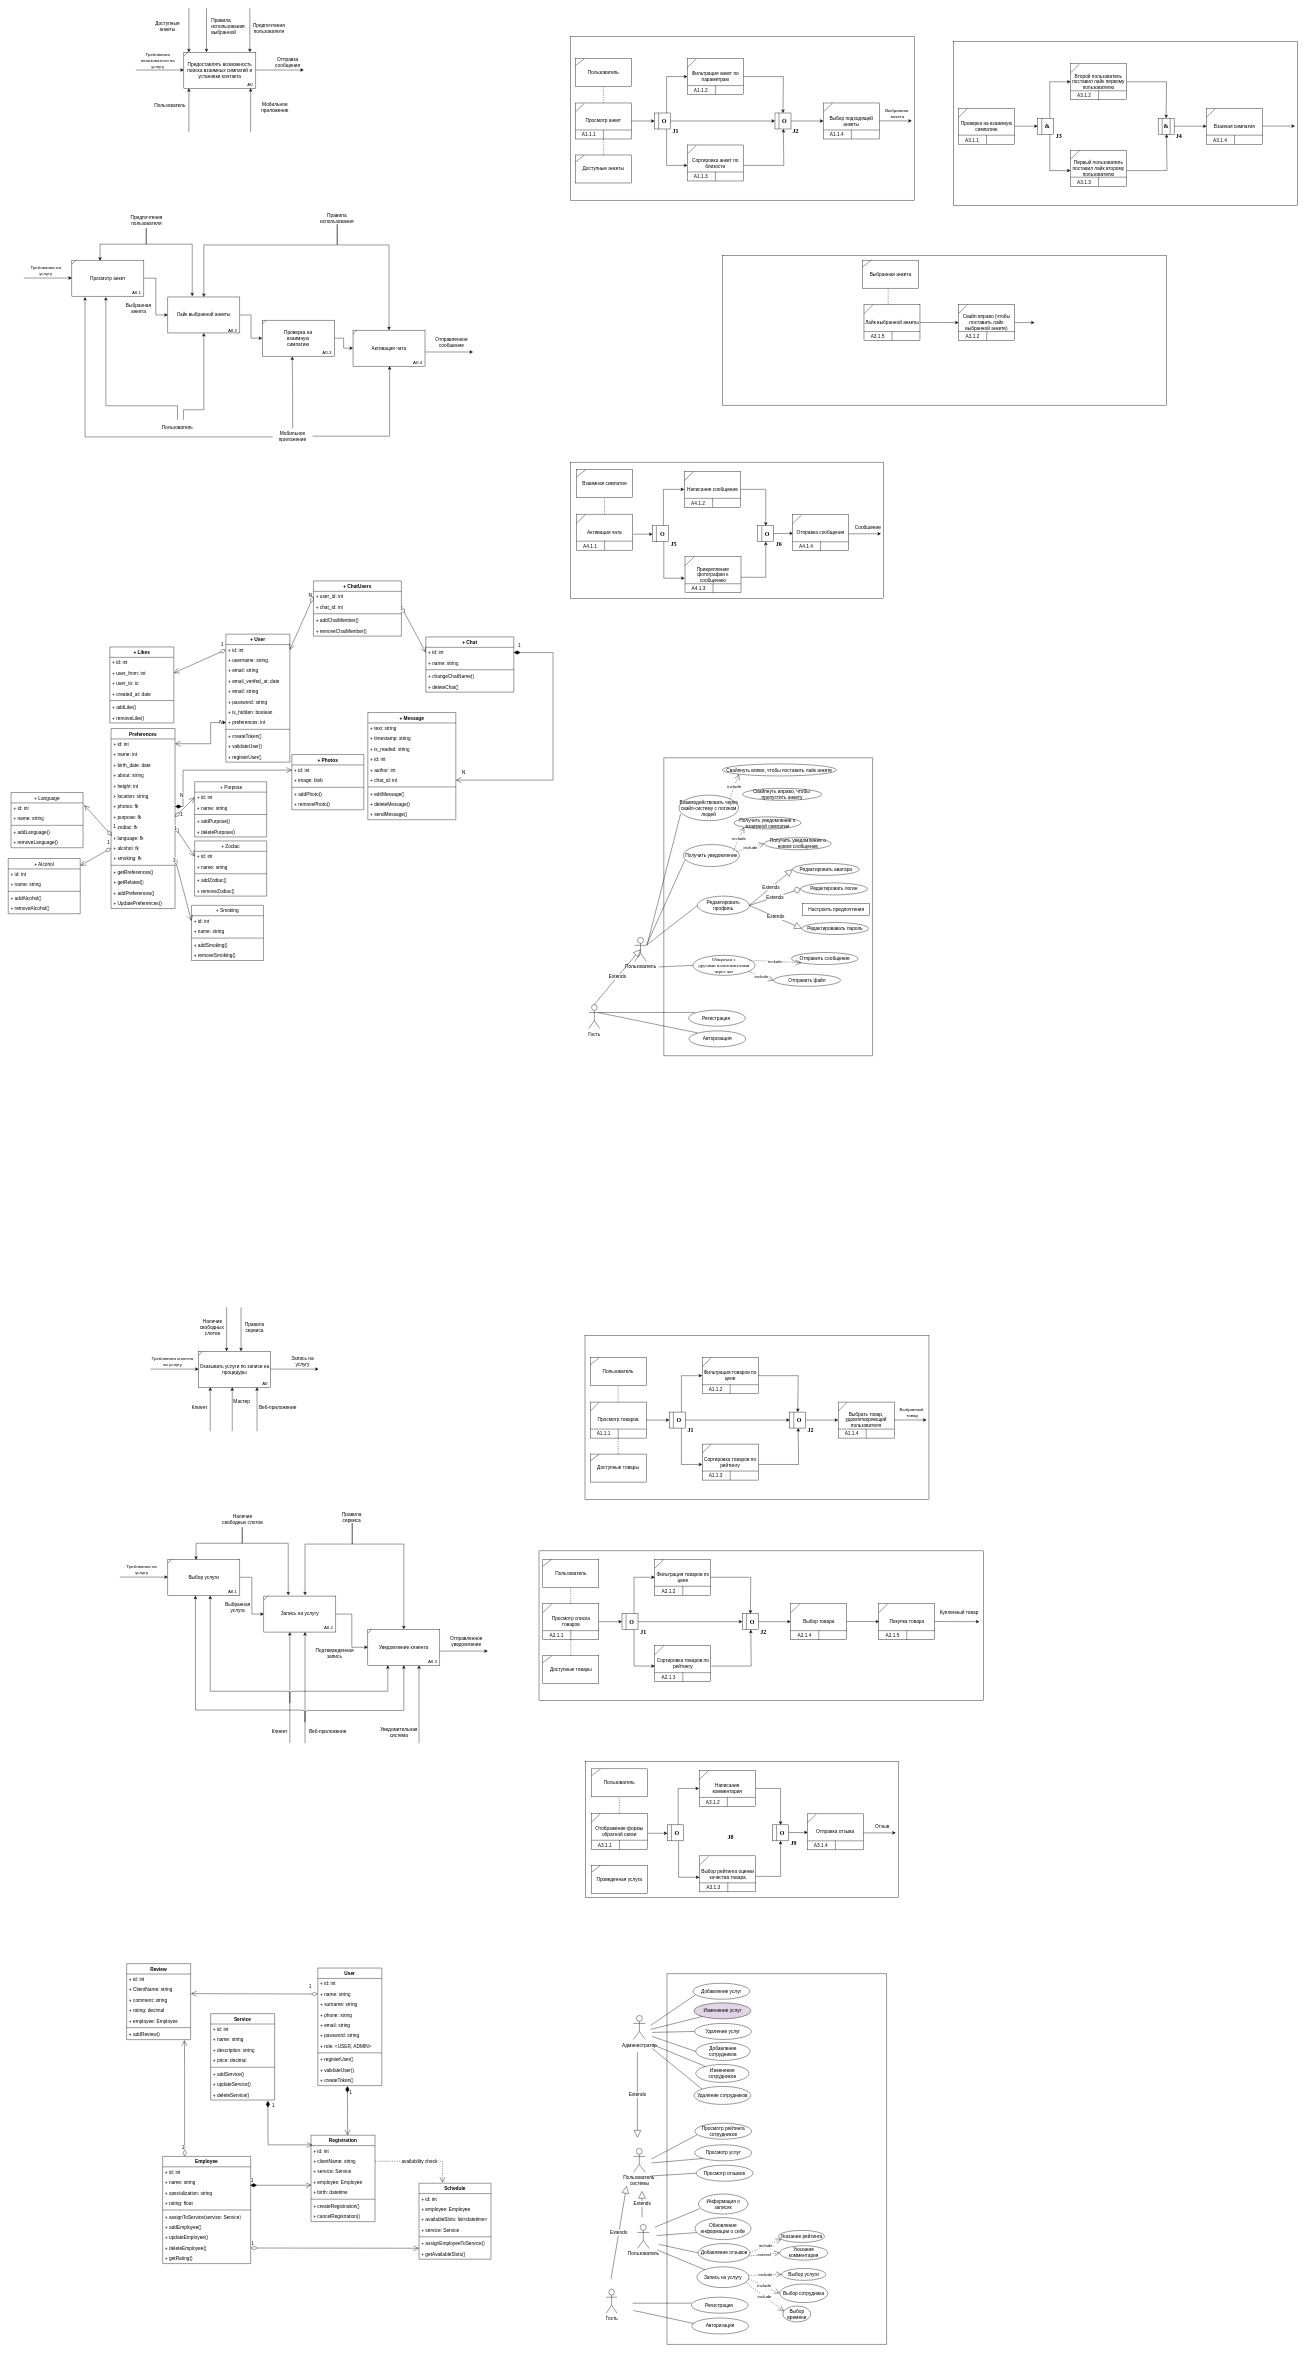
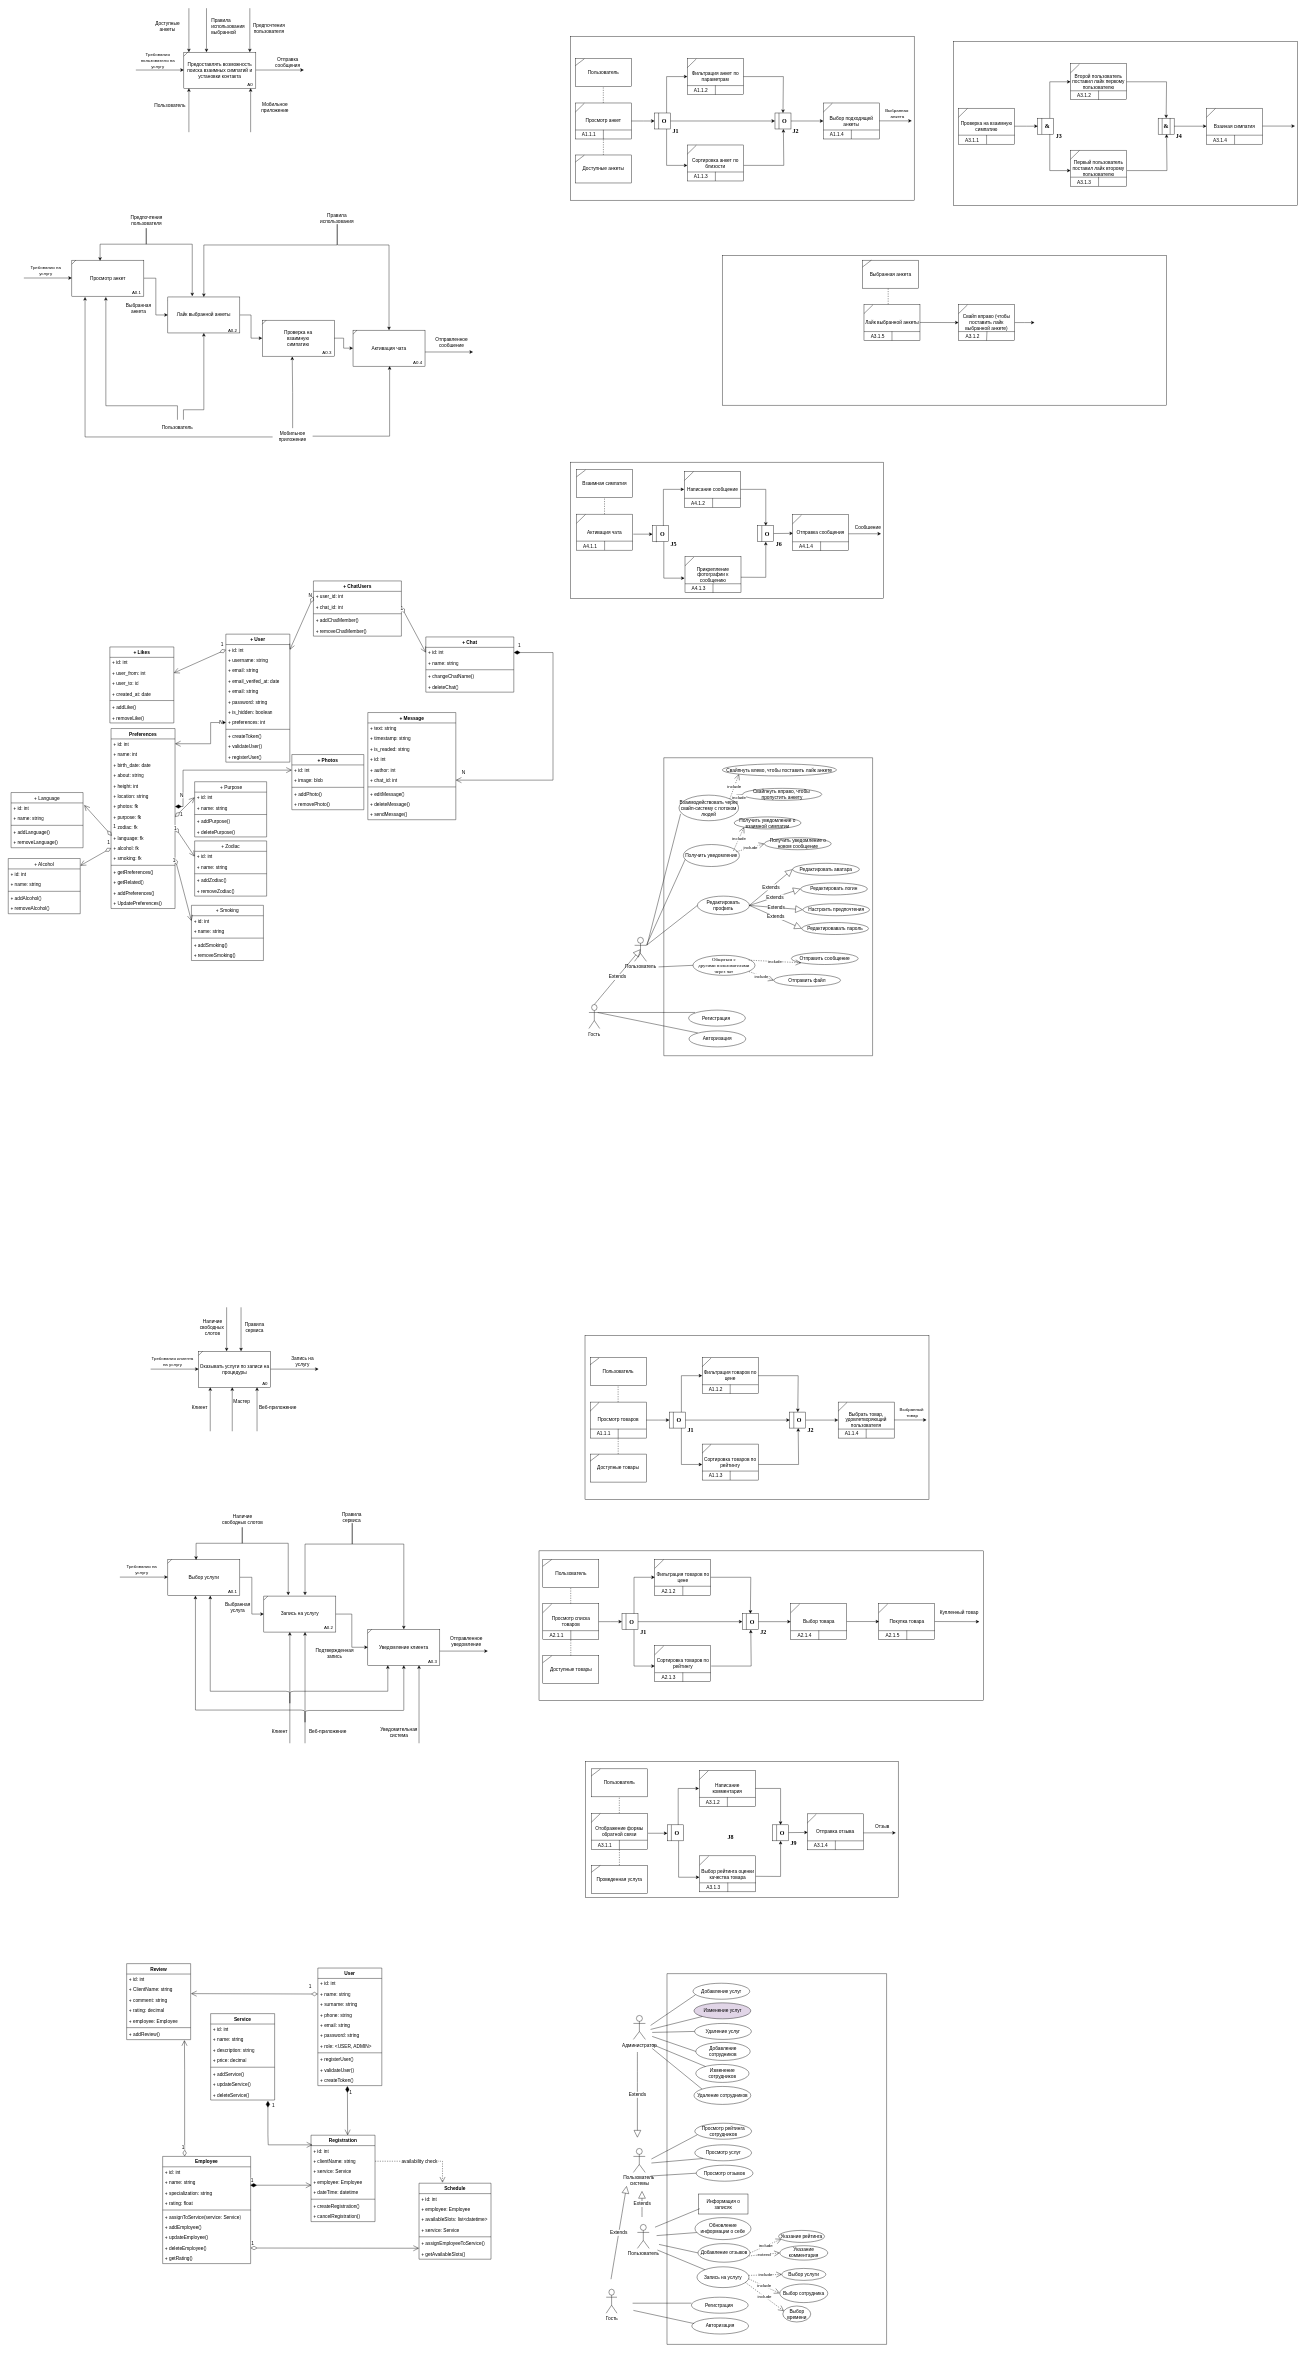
+ <mxCell id="571" value="include" style="endArrow=open;endSize=12;dashed=1;html=1;rounded=0;exitX=0.911;exitY=0.172;exitDx=0;exitDy=0;entryX=0;entryY=0.5;entryDx=0;entryDy=0;exitPerimeter=0;" parent="1" source="553" target="568" edge="1"><mxGeometry x="0.136" y="-2" width="160" relative="1" as="geometry"><mxPoint x="1855" y="2046.5" as="sourcePoint" /><mxPoint x="1882" y="1987.5" as="targetPoint" /><mxPoint as="offset" /></mxGeometry></mxCell>
- <mxCell id="564" value="Extends" style="endArrow=diamond;endSize=16;endFill=0;html=1;rounded=0;fontSize=12;curved=1;entryX=0;entryY=0.5;entryDx=0;entryDy=0;exitX=1;exitY=0.5;exitDx=0;exitDy=0;" parent="1" source="555" target="559" edge="1"><mxGeometry width="160" relative="1" as="geometry"><mxPoint x="1883" y="2273" as="sourcePoint" /><mxPoint x="1948" y="2180" as="targetPoint" /></mxGeometry></mxCell>
+ <mxCell id="564" value="Extends" style="endArrow=block;endSize=16;endFill=0;html=1;rounded=0;fontSize=12;curved=1;entryX=0;entryY=0.5;entryDx=0;entryDy=0;exitX=1;exitY=0.5;exitDx=0;exitDy=0;" parent="1" source="555" target="559" edge="1"><mxGeometry width="160" relative="1" as="geometry"><mxPoint x="1883" y="2273" as="sourcePoint" /><mxPoint x="1948" y="2180" as="targetPoint" /></mxGeometry></mxCell>
+ <mxCell id="565" value="Extends" style="endArrow=block;endSize=16;endFill=0;html=1;rounded=0;fontSize=12;curved=1;entryX=0;entryY=0.5;entryDx=0;entryDy=0;exitX=1;exitY=0.5;exitDx=0;exitDy=0;" parent="1" source="555" target="561" edge="1"><mxGeometry width="160" relative="1" as="geometry"><mxPoint x="1893" y="2283" as="sourcePoint" /><mxPoint x="1958" y="2190" as="targetPoint" /></mxGeometry></mxCell>
- <mxCell id="561" value="Настроить предпочтения" style="whiteSpace=wrap;html=1;rounded=0;" parent="1" vertex="1"><mxGeometry x="2006.5" y="2259" width="167" height="30" as="geometry" /></mxCell>
+ <mxCell id="561" value="Настроить предпочтения" style="ellipse;whiteSpace=wrap;html=1;" parent="1" vertex="1"><mxGeometry x="2006.5" y="2259" width="167" height="30" as="geometry" /></mxCell>
+ <mxCell id="331" value="" style="endArrow=none;dashed=1;html=1;rounded=0;exitX=0.5;exitY=0;exitDx=0;exitDy=0;entryX=0.5;entryY=1;entryDx=0;entryDy=0;" parent="1" source="329" target="324" edge="1"><mxGeometry width="50" height="50" relative="1" as="geometry"><mxPoint x="1628" y="4593" as="sourcePoint" /><mxPoint x="1678" y="4543" as="targetPoint" /></mxGeometry></mxCell>
- <mxCell id="391" value="+ birth: datetime" style="text;strokeColor=none;fillColor=none;align=left;verticalAlign=top;spacingLeft=4;spacingRight=4;overflow=hidden;rotatable=0;points=[[0,0.5],[1,0.5]];portConstraint=eastwest;whiteSpace=wrap;html=1;" parent="386" vertex="1"><mxGeometry y="130" width="160" height="26" as="geometry" /></mxCell>
+ <mxCell id="391" value="+ dateTime: datetime" style="text;strokeColor=none;fillColor=none;align=left;verticalAlign=top;spacingLeft=4;spacingRight=4;overflow=hidden;rotatable=0;points=[[0,0.5],[1,0.5]];portConstraint=eastwest;whiteSpace=wrap;html=1;" parent="386" vertex="1"><mxGeometry y="130" width="160" height="26" as="geometry" /></mxCell>
- <mxCell id="458" value="Информация о записях" style="ellipse;whiteSpace=wrap;html=1;" parent="1" vertex="1"><mxGeometry x="1745.5" y="5485" width="124" height="50" as="geometry" /></mxCell>
+ <mxCell id="458" value="Информация о записях" style="whiteSpace=wrap;html=1;rounded=0;" parent="1" vertex="1"><mxGeometry x="1745.5" y="5485" width="124" height="50" as="geometry" /></mxCell>
